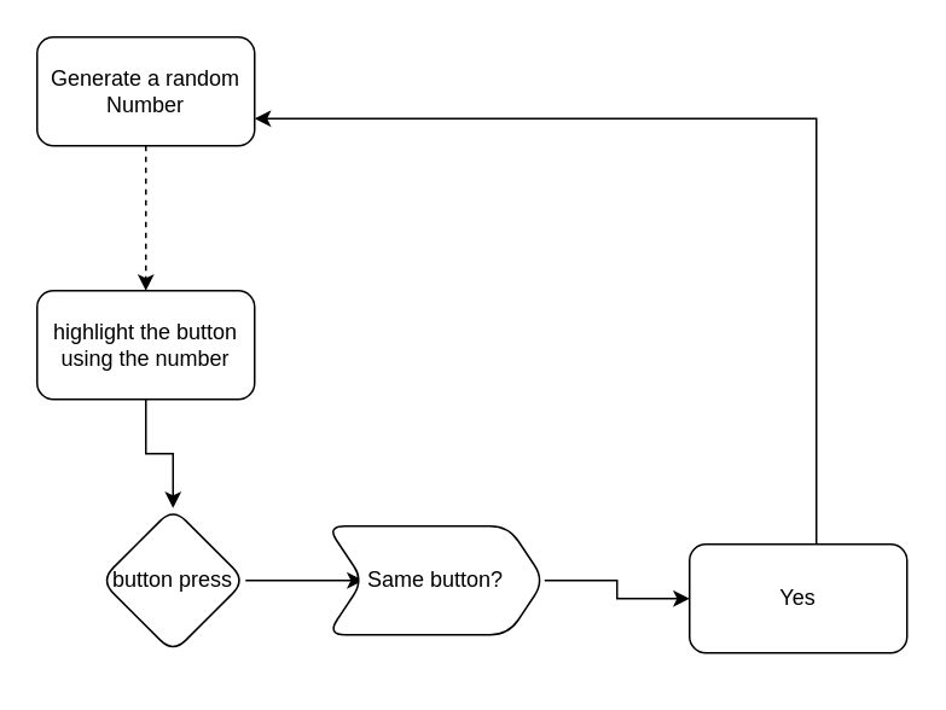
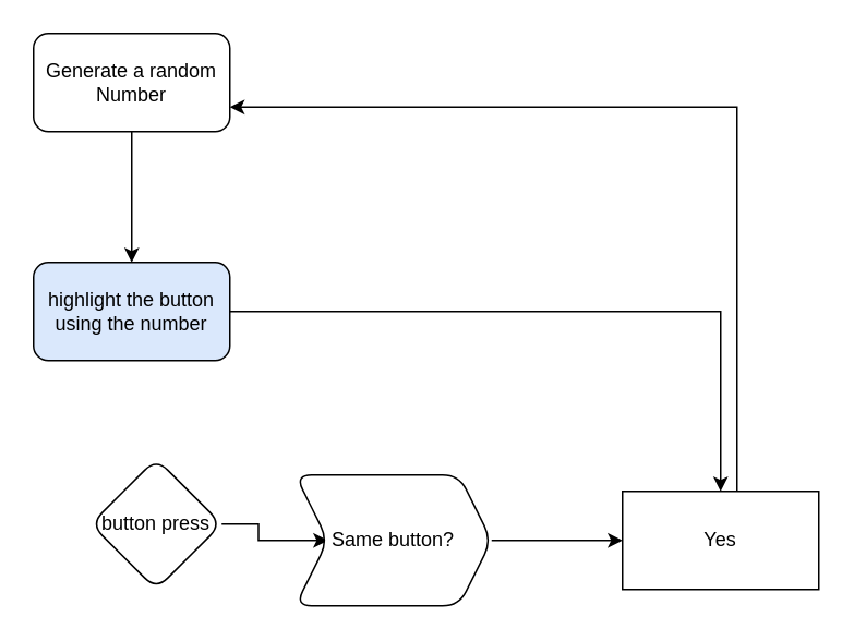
- <mxCell id="2" value="" style="edgeStyle=orthogonalEdgeStyle;rounded=0;orthogonalLoop=1;jettySize=auto;html=1;dashed=1;" edge="1" parent="1" source="3" target="5"><mxGeometry relative="1" as="geometry" /></mxCell>
+ <mxCell id="2" value="" style="edgeStyle=orthogonalEdgeStyle;rounded=0;orthogonalLoop=1;jettySize=auto;html=1;" edge="1" parent="1" source="3" target="5"><mxGeometry relative="1" as="geometry" /></mxCell>
- <mxCell id="5" value="highlight the button using the number" style="whiteSpace=wrap;html=1;rounded=1;" vertex="1" parent="1"><mxGeometry x="20" y="160" width="120" height="60" as="geometry" /></mxCell>
+ <mxCell id="5" value="highlight the button using the number" style="whiteSpace=wrap;html=1;rounded=1;fillColor=#dae8fc;" vertex="1" parent="1"><mxGeometry x="20" y="160" width="120" height="60" as="geometry" /></mxCell>
- <mxCell id="4" value="" style="edgeStyle=orthogonalEdgeStyle;rounded=0;orthogonalLoop=1;jettySize=auto;html=1;" edge="1" parent="1" source="5" target="7"><mxGeometry relative="1" as="geometry" /></mxCell>
+ <mxCell id="4" value="" style="edgeStyle=orthogonalEdgeStyle;rounded=0;orthogonalLoop=1;jettySize=auto;html=1;" edge="1" parent="1" source="5" target="11"><mxGeometry relative="1" as="geometry" /></mxCell>
- <mxCell id="9" value="Same button?" style="shape=step;perimeter=stepPerimeter;whiteSpace=wrap;html=1;fixedSize=1;rounded=1;" vertex="1" parent="1"><mxGeometry x="180" y="290" width="120" height="60" as="geometry" /></mxCell>
+ <mxCell id="9" value="Same button?" style="shape=step;perimeter=stepPerimeter;whiteSpace=wrap;html=1;fixedSize=1;rounded=1;" vertex="1" parent="1"><mxGeometry x="180" y="290" width="120" height="80" as="geometry" /></mxCell>
- <mxCell id="11" value="Yes" style="whiteSpace=wrap;html=1;rounded=1;" vertex="1" parent="1"><mxGeometry x="380" y="300" width="120" height="60" as="geometry" /></mxCell>
+ <mxCell id="11" value="Yes" style="whiteSpace=wrap;html=1;rounded=0;" vertex="1" parent="1"><mxGeometry x="380" y="300" width="120" height="60" as="geometry" /></mxCell>
